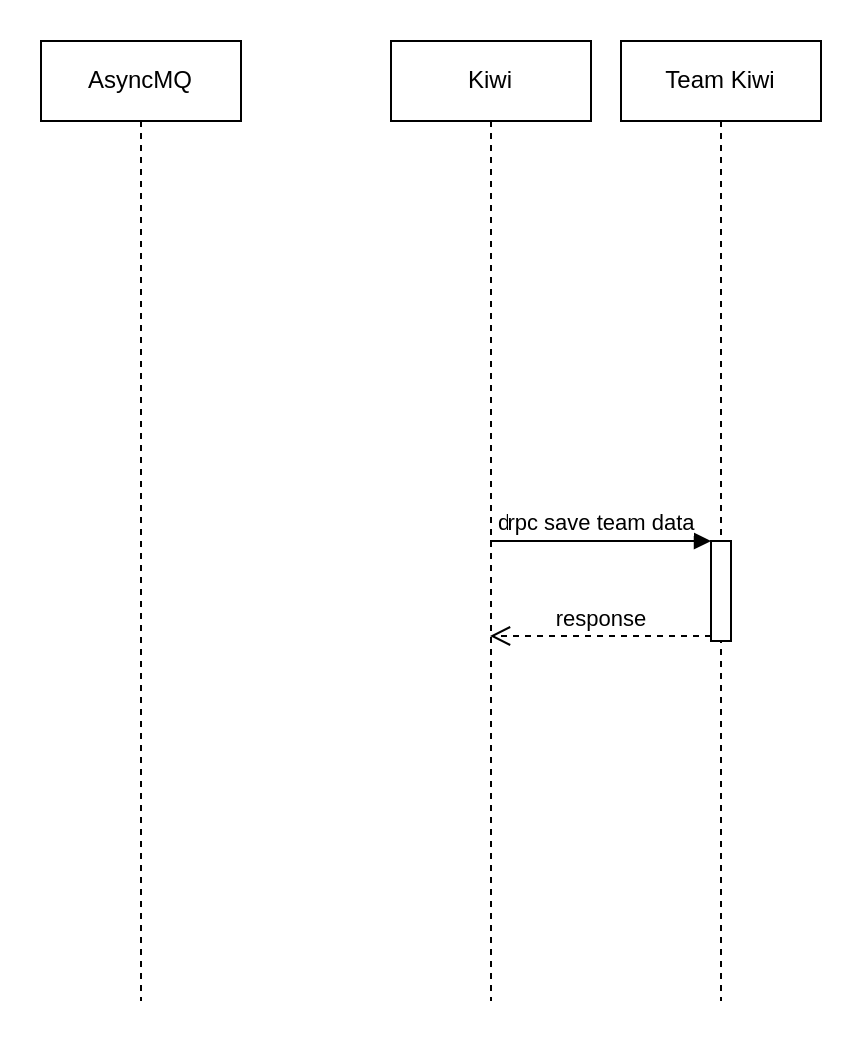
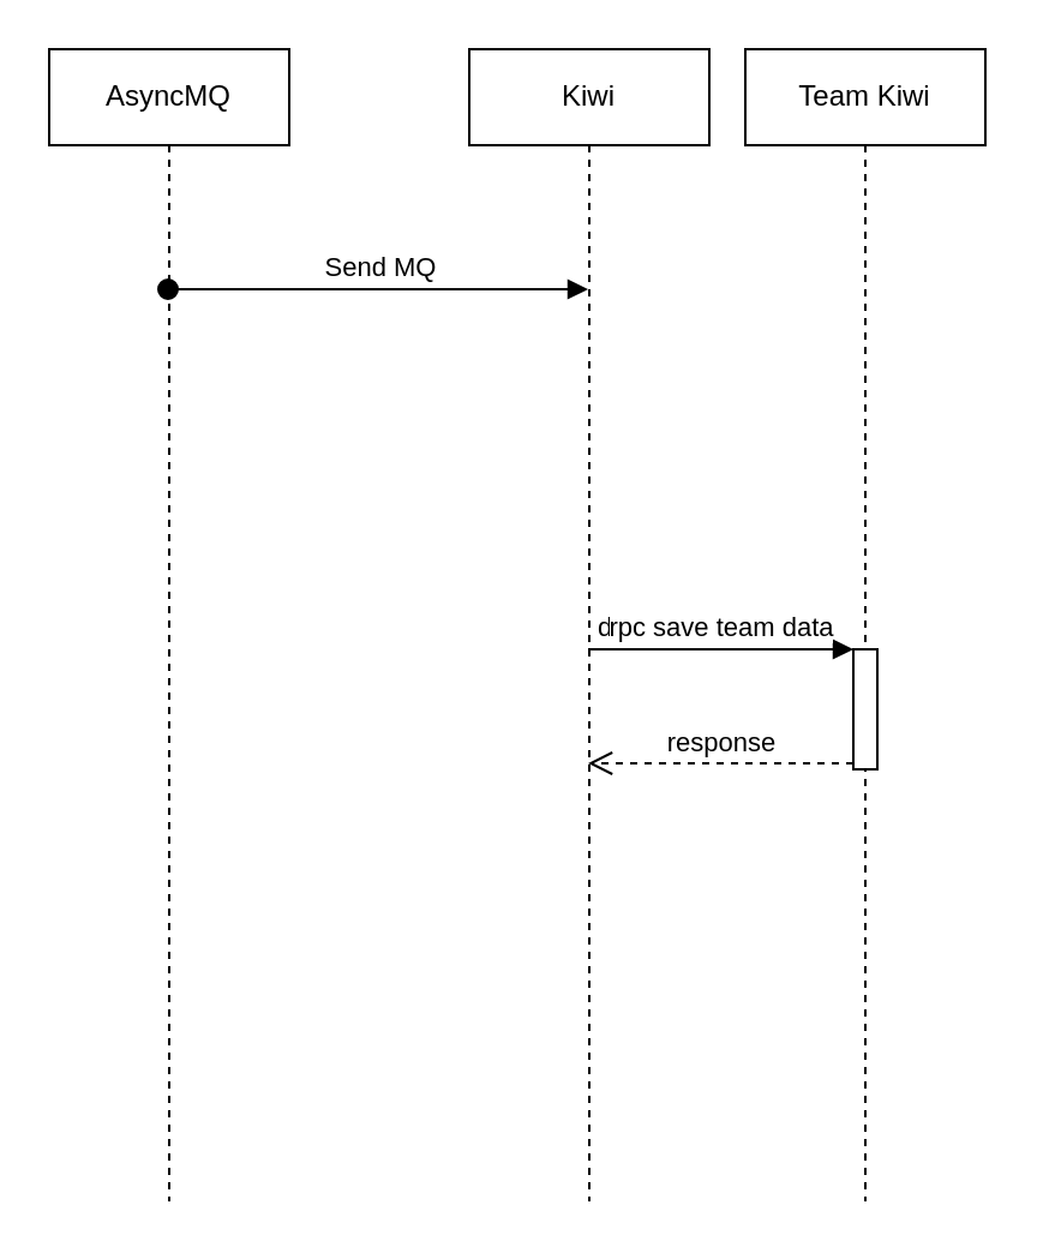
+ <mxCell id="6" value="Send MQ" style="html=1;verticalAlign=bottom;startArrow=oval;startFill=1;endArrow=block;startSize=8;rounded=0;" edge="1" parent="1" source="2" target="3"><mxGeometry width="60" relative="1" as="geometry"><mxPoint x="260" y="270" as="sourcePoint" /><mxPoint x="320" y="270" as="targetPoint" /><Array as="points"><mxPoint x="120" y="120" /></Array></mxGeometry></mxCell>
